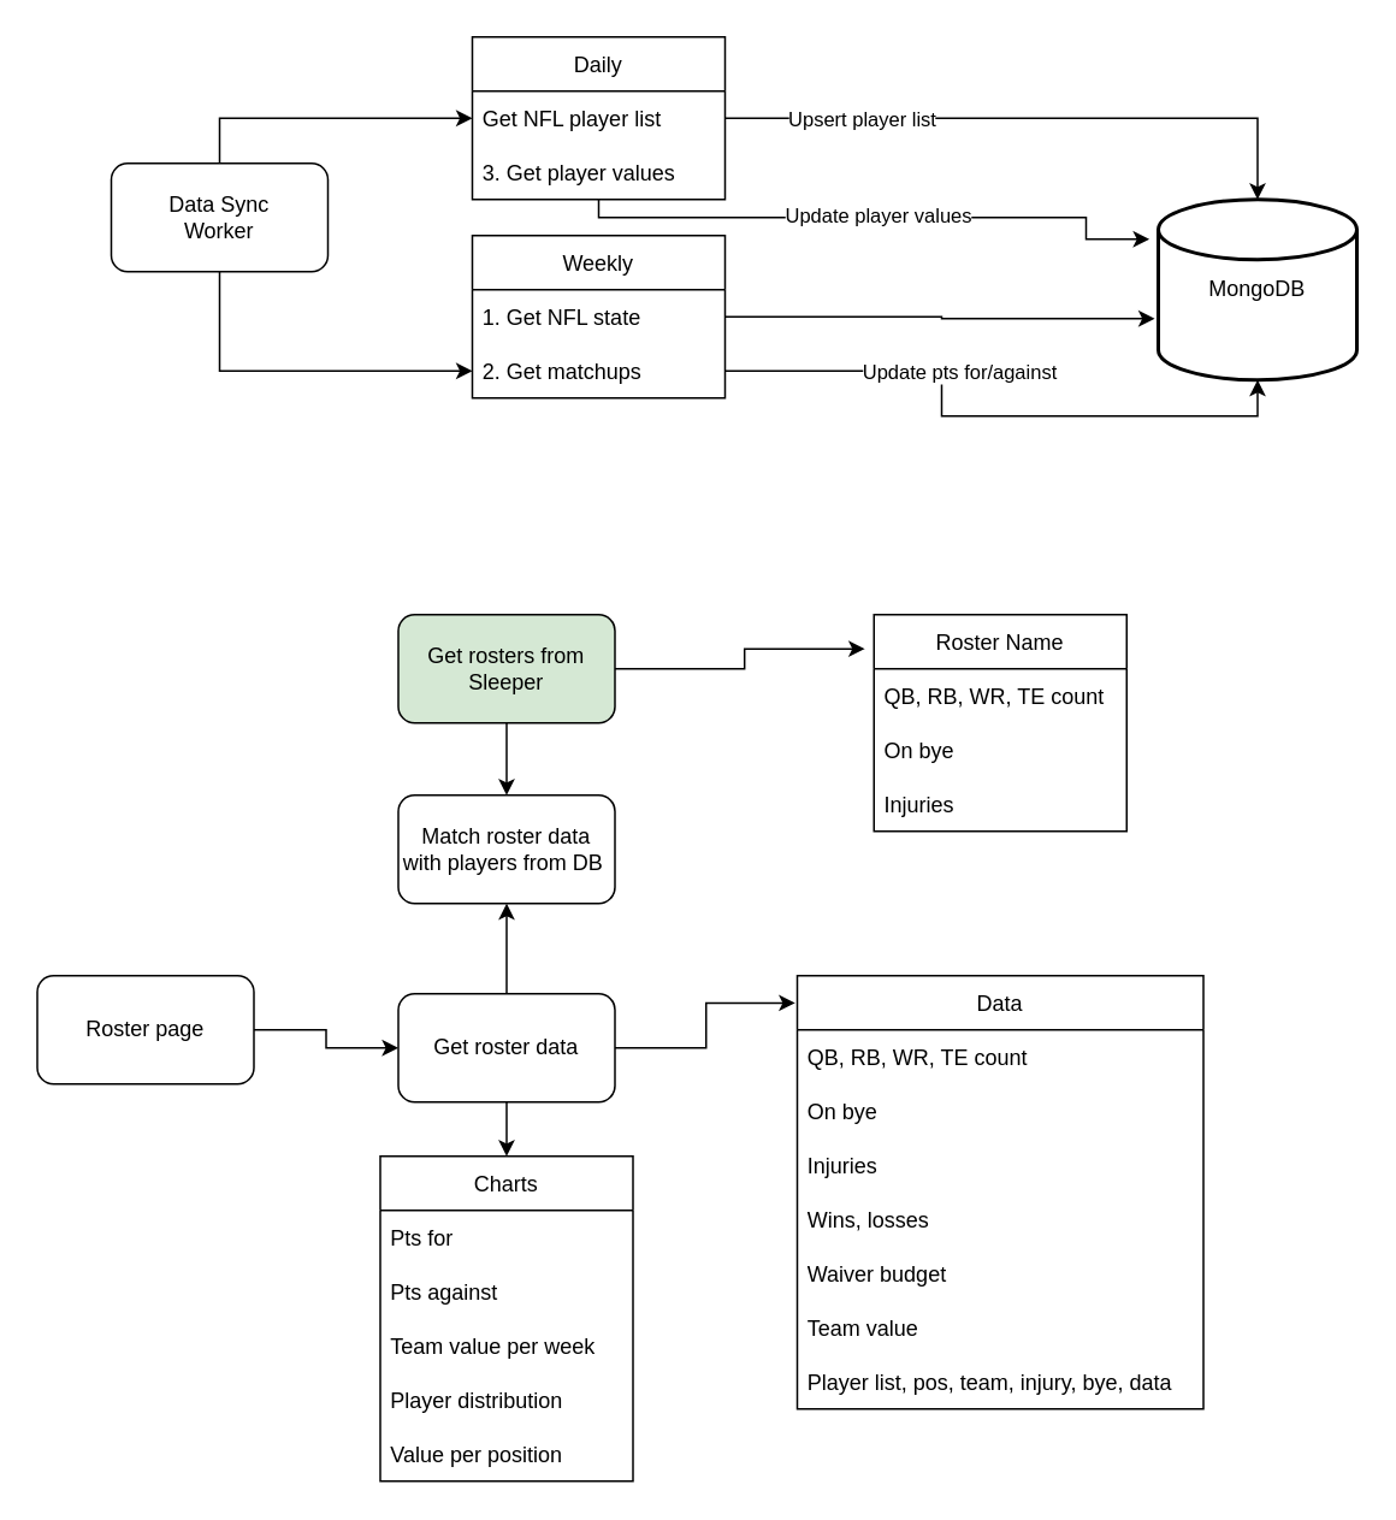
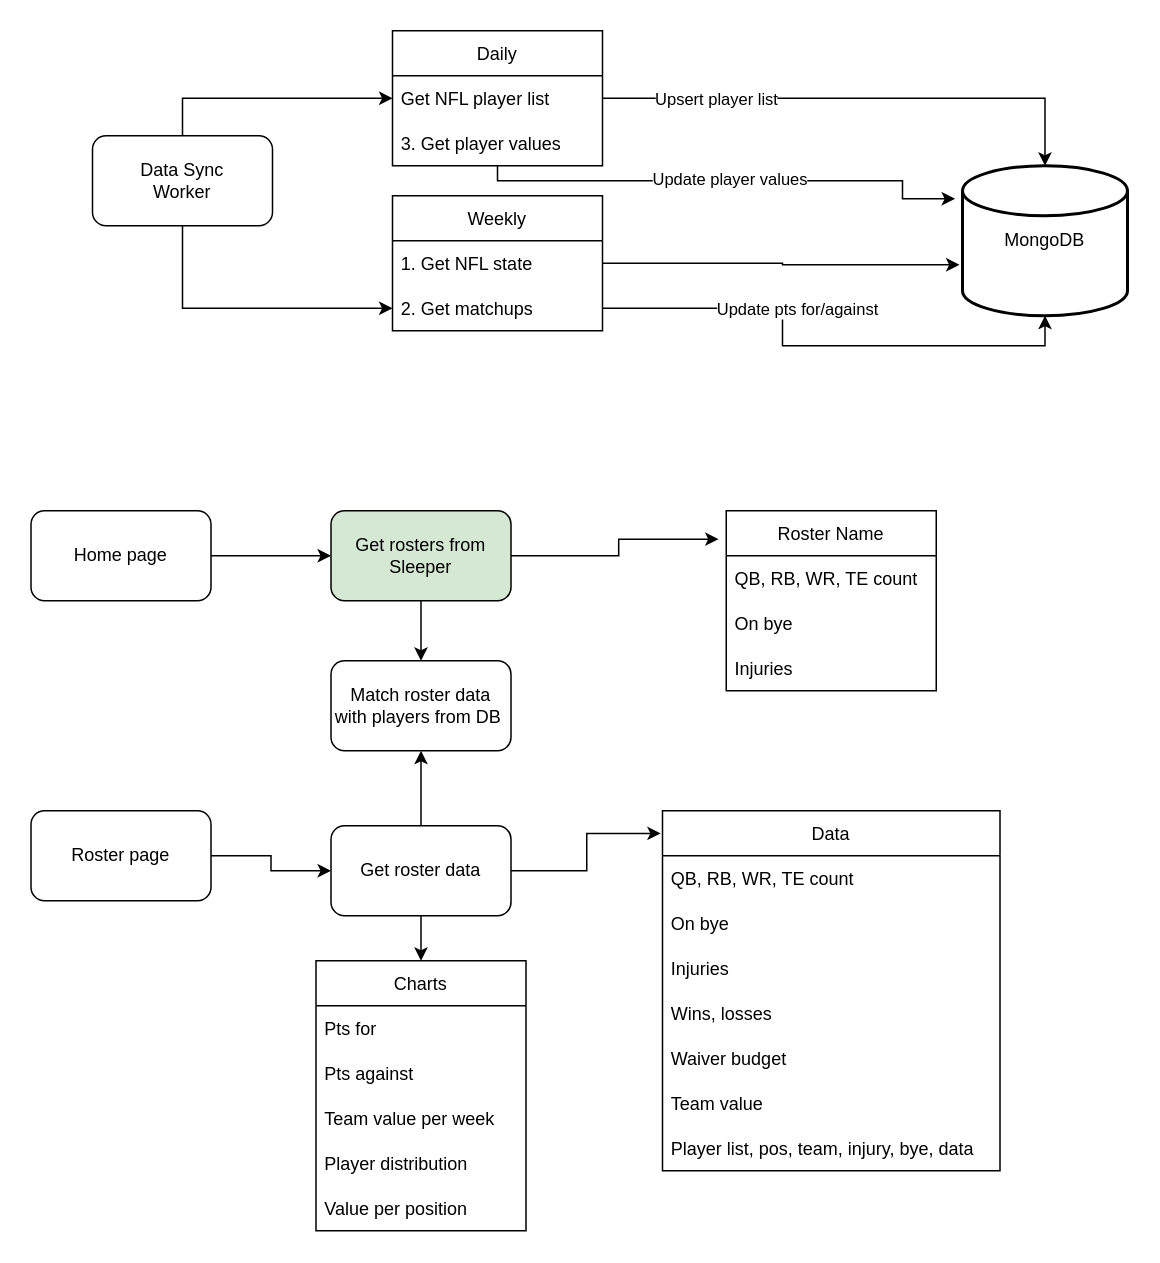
+ <mxCell id="20" value="Home page" style="rounded=1;whiteSpace=wrap;html=1;" parent="1" vertex="1"><mxGeometry x="20" y="340" width="120" height="60" as="geometry" /></mxCell>
+ <mxCell id="19" style="edgeStyle=orthogonalEdgeStyle;rounded=0;orthogonalLoop=1;jettySize=auto;html=1;exitX=1;exitY=0.5;exitDx=0;exitDy=0;entryX=0;entryY=0.5;entryDx=0;entryDy=0;" parent="1" source="20" target="23" edge="1"><mxGeometry relative="1" as="geometry" /></mxCell>
